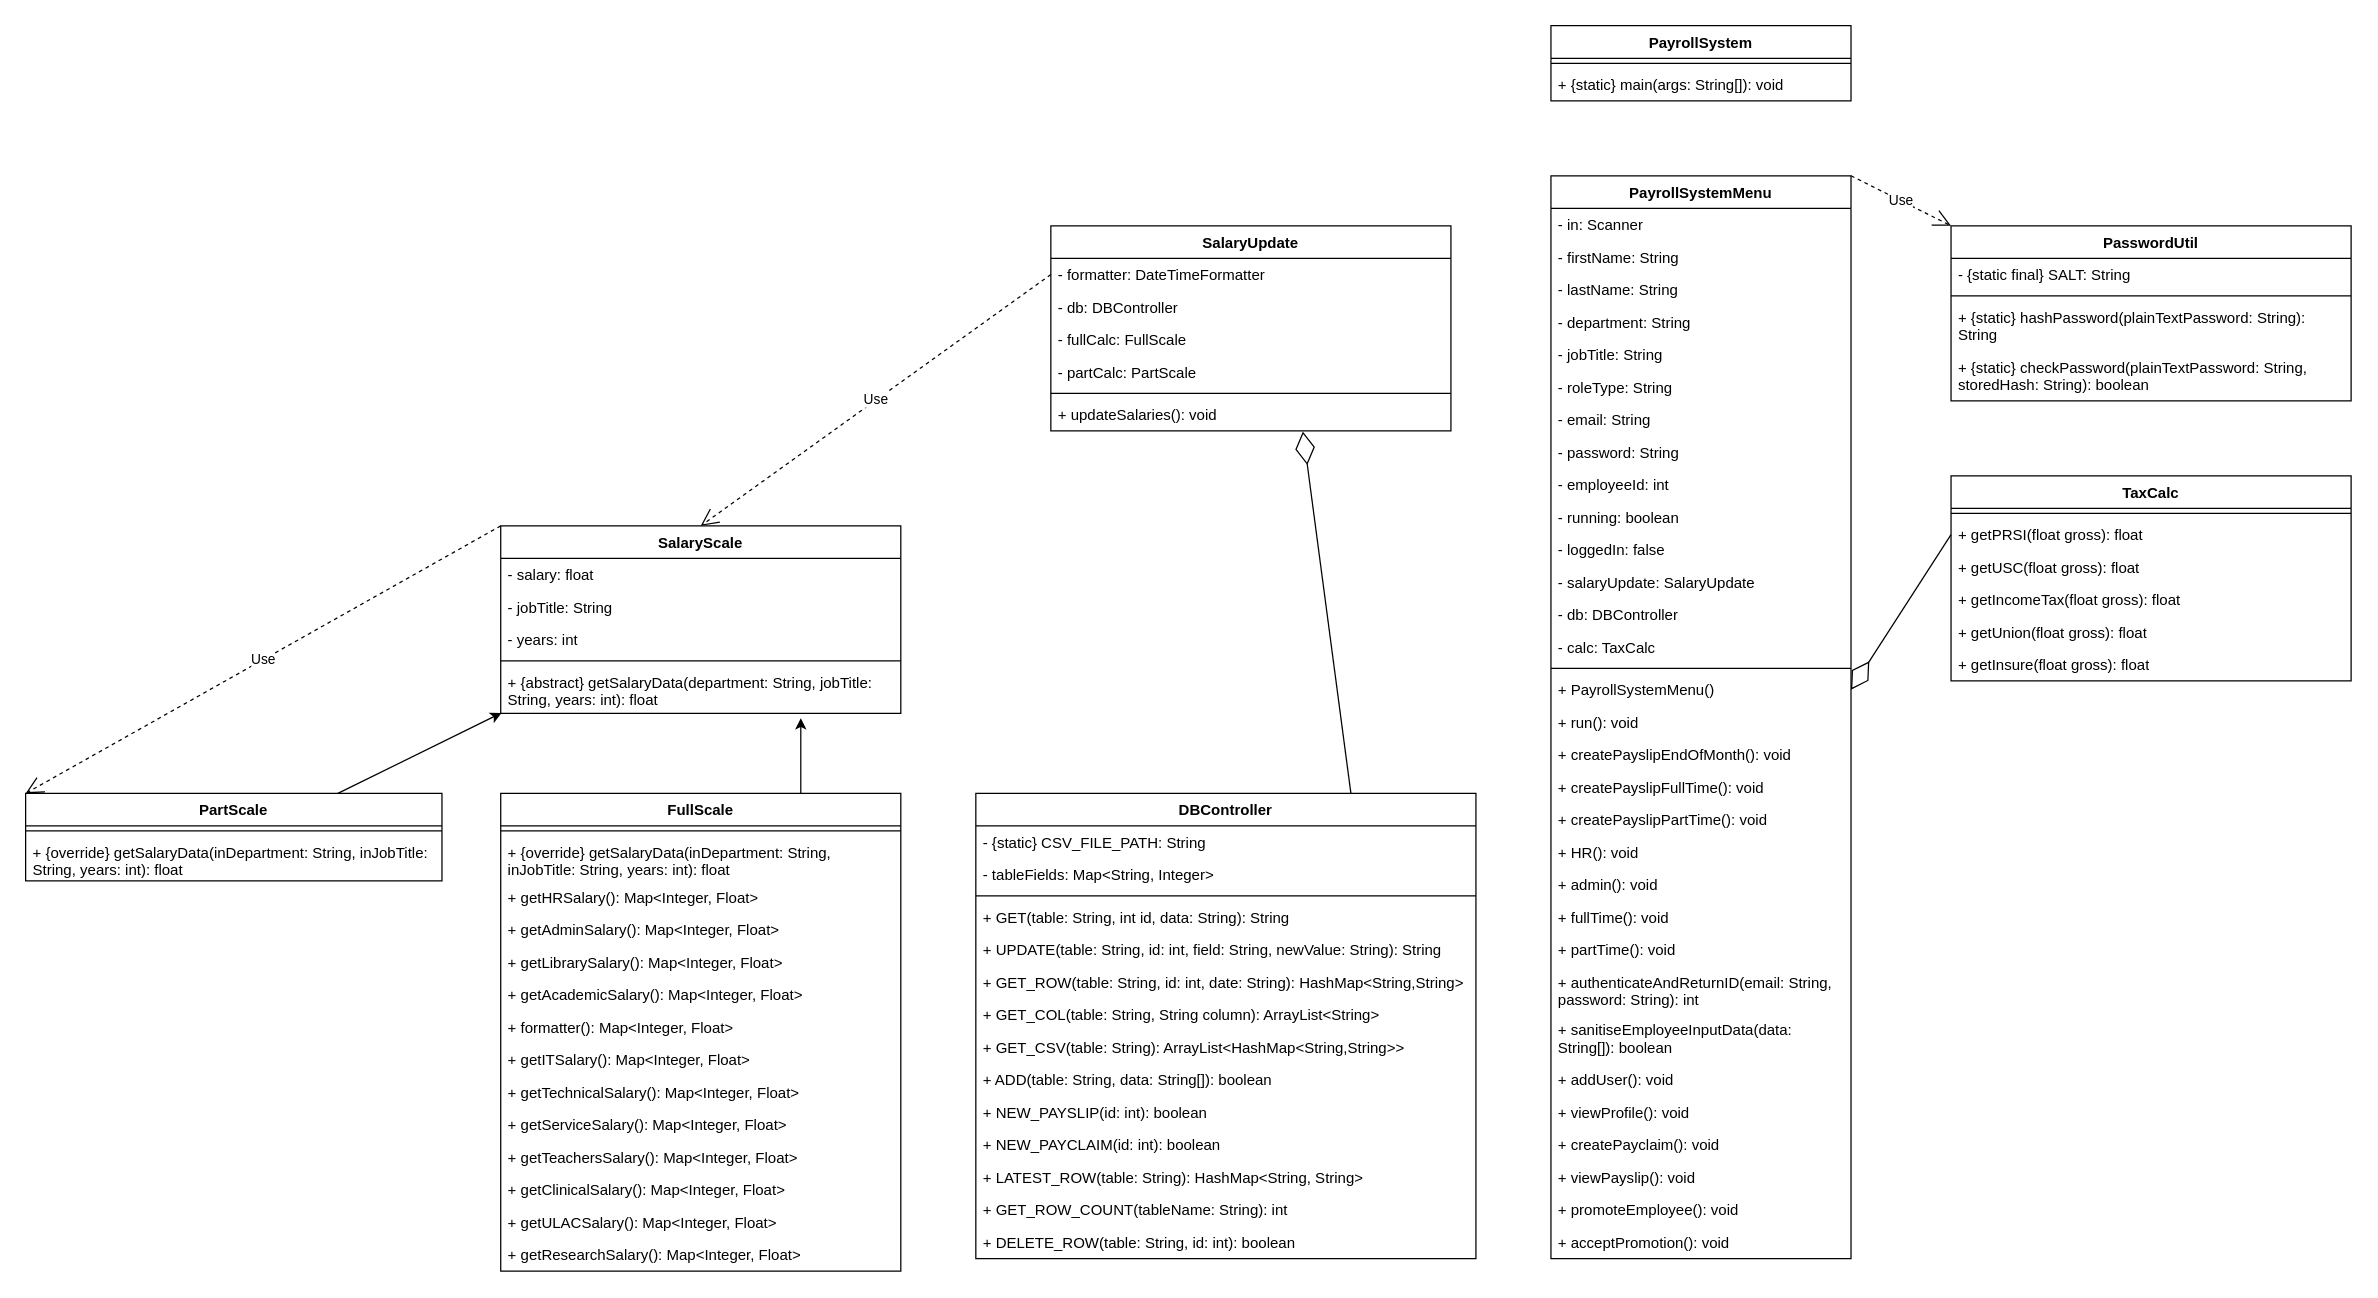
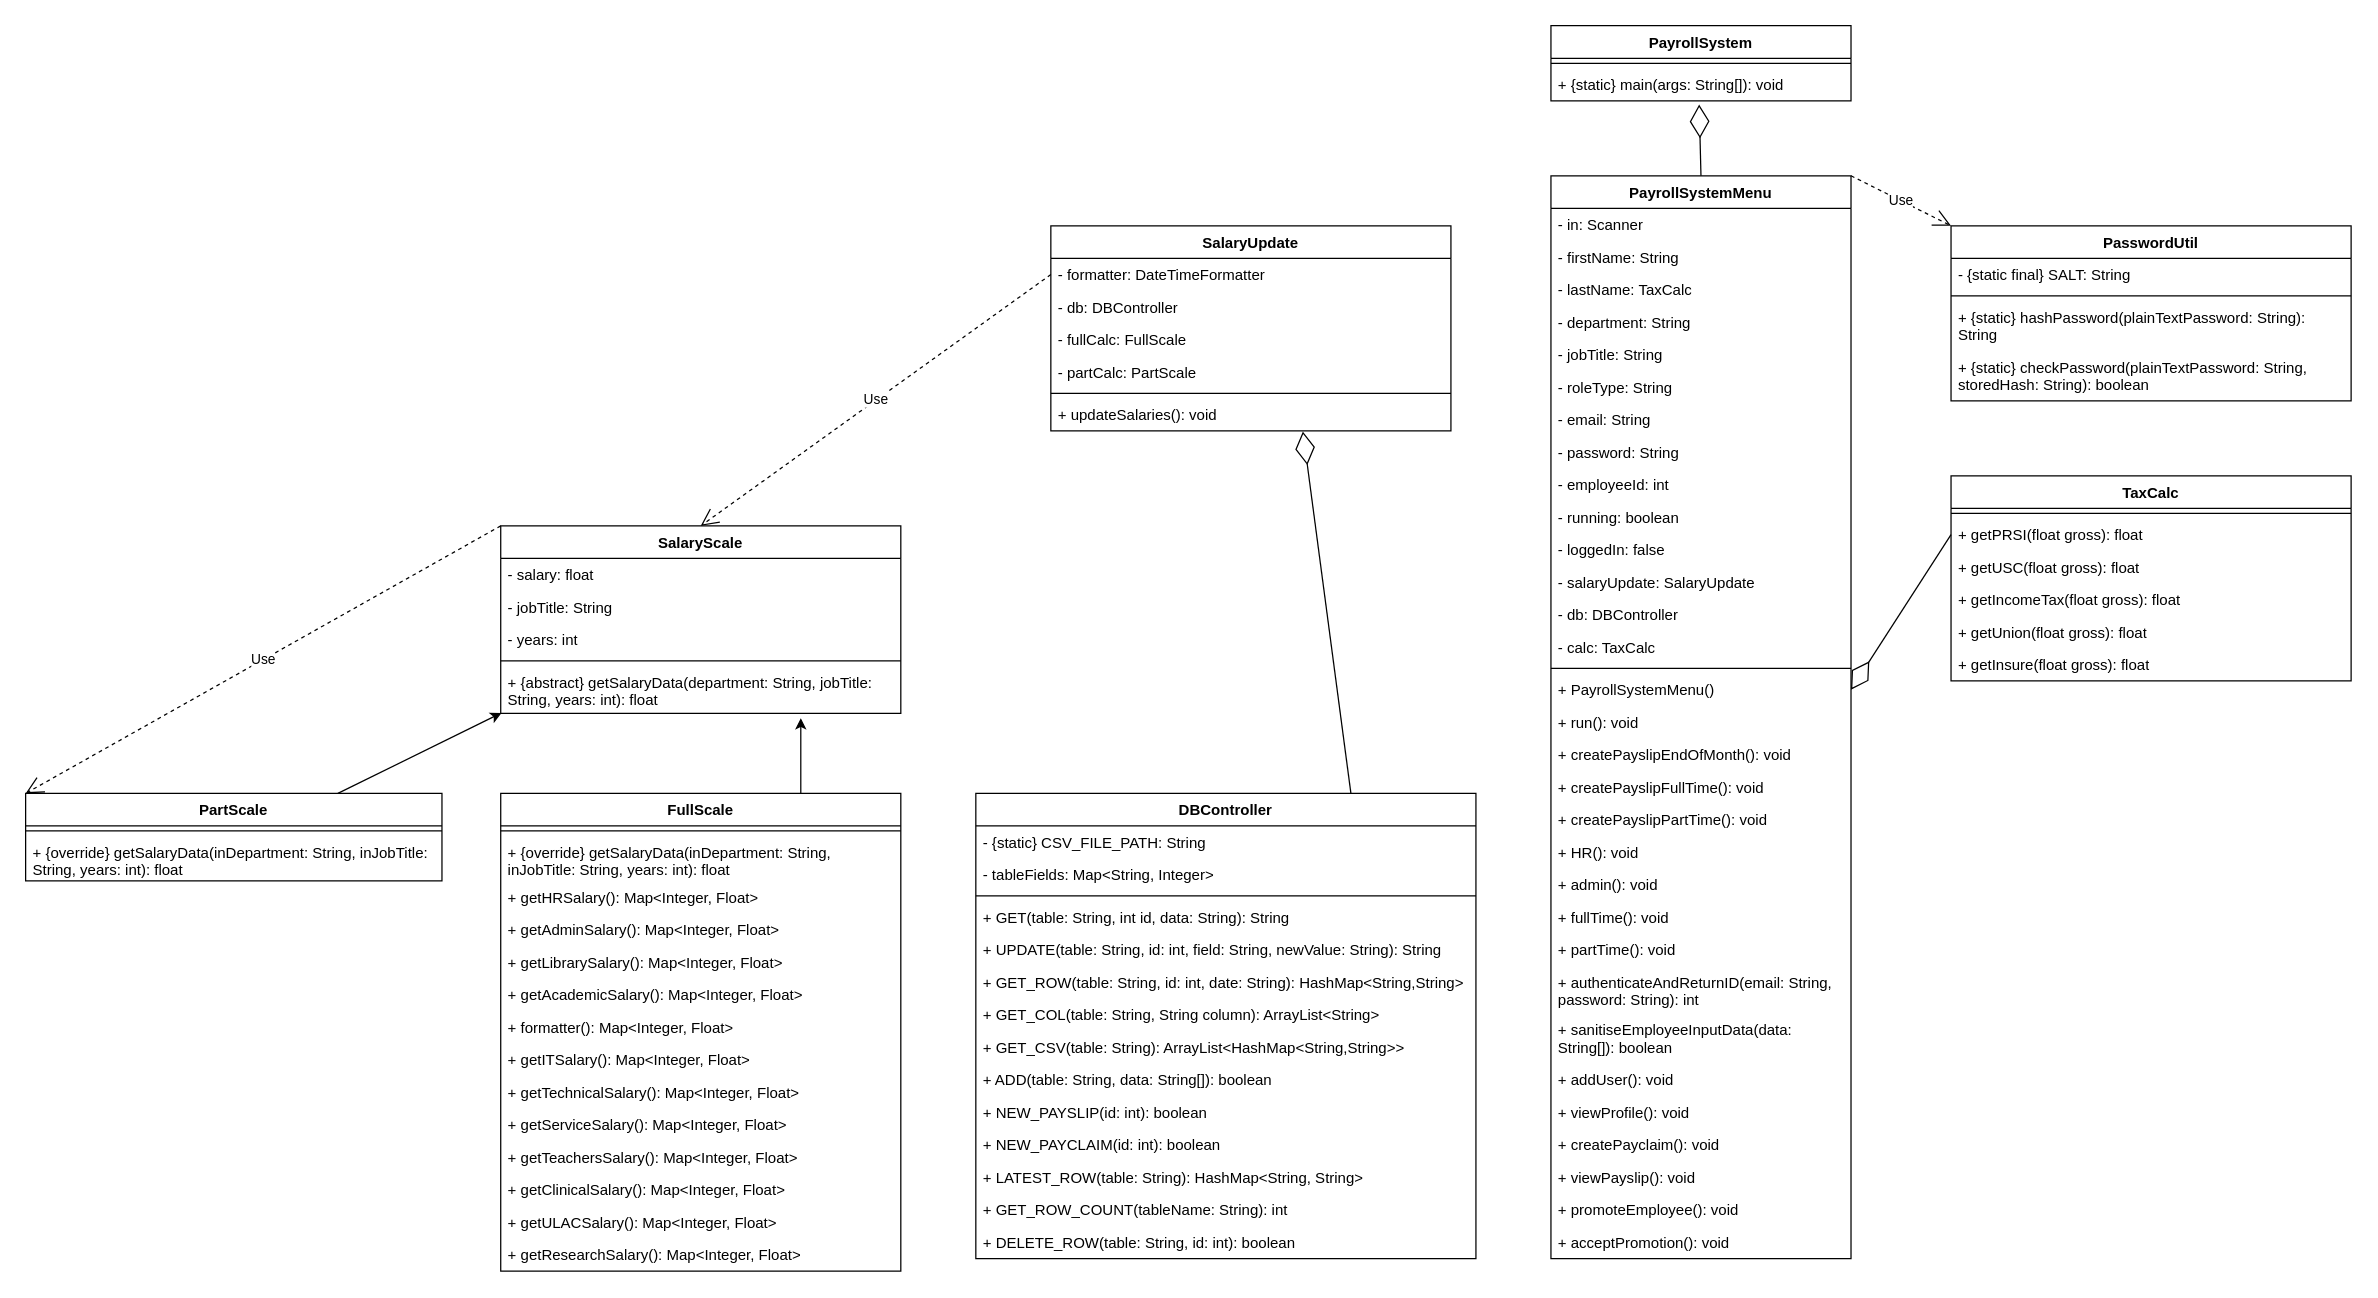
+ <mxCell id="96" value="" style="endArrow=diamondThin;endFill=0;endSize=24;html=1;rounded=0;entryX=0.494;entryY=1.117;entryDx=0;entryDy=0;entryPerimeter=0;exitX=0.5;exitY=0;exitDx=0;exitDy=0;" parent="1" source="5" target="4" edge="1"><mxGeometry width="160" relative="1" as="geometry"><mxPoint x="1060" y="90" as="sourcePoint" /><mxPoint x="1060" y="190" as="targetPoint" /></mxGeometry></mxCell>
- <mxCell id="8" value="- lastName: String" style="text;strokeColor=none;fillColor=none;align=left;verticalAlign=top;spacingLeft=4;spacingRight=4;overflow=hidden;rotatable=0;points=[[0,0.5],[1,0.5]];portConstraint=eastwest;whiteSpace=wrap;html=1;" parent="5" vertex="1"><mxGeometry y="78" width="240" height="26" as="geometry" /></mxCell>
+ <mxCell id="8" value="- lastName: TaxCalc" style="text;strokeColor=none;fillColor=none;align=left;verticalAlign=top;spacingLeft=4;spacingRight=4;overflow=hidden;rotatable=0;points=[[0,0.5],[1,0.5]];portConstraint=eastwest;whiteSpace=wrap;html=1;" parent="5" vertex="1"><mxGeometry y="78" width="240" height="26" as="geometry" /></mxCell>
